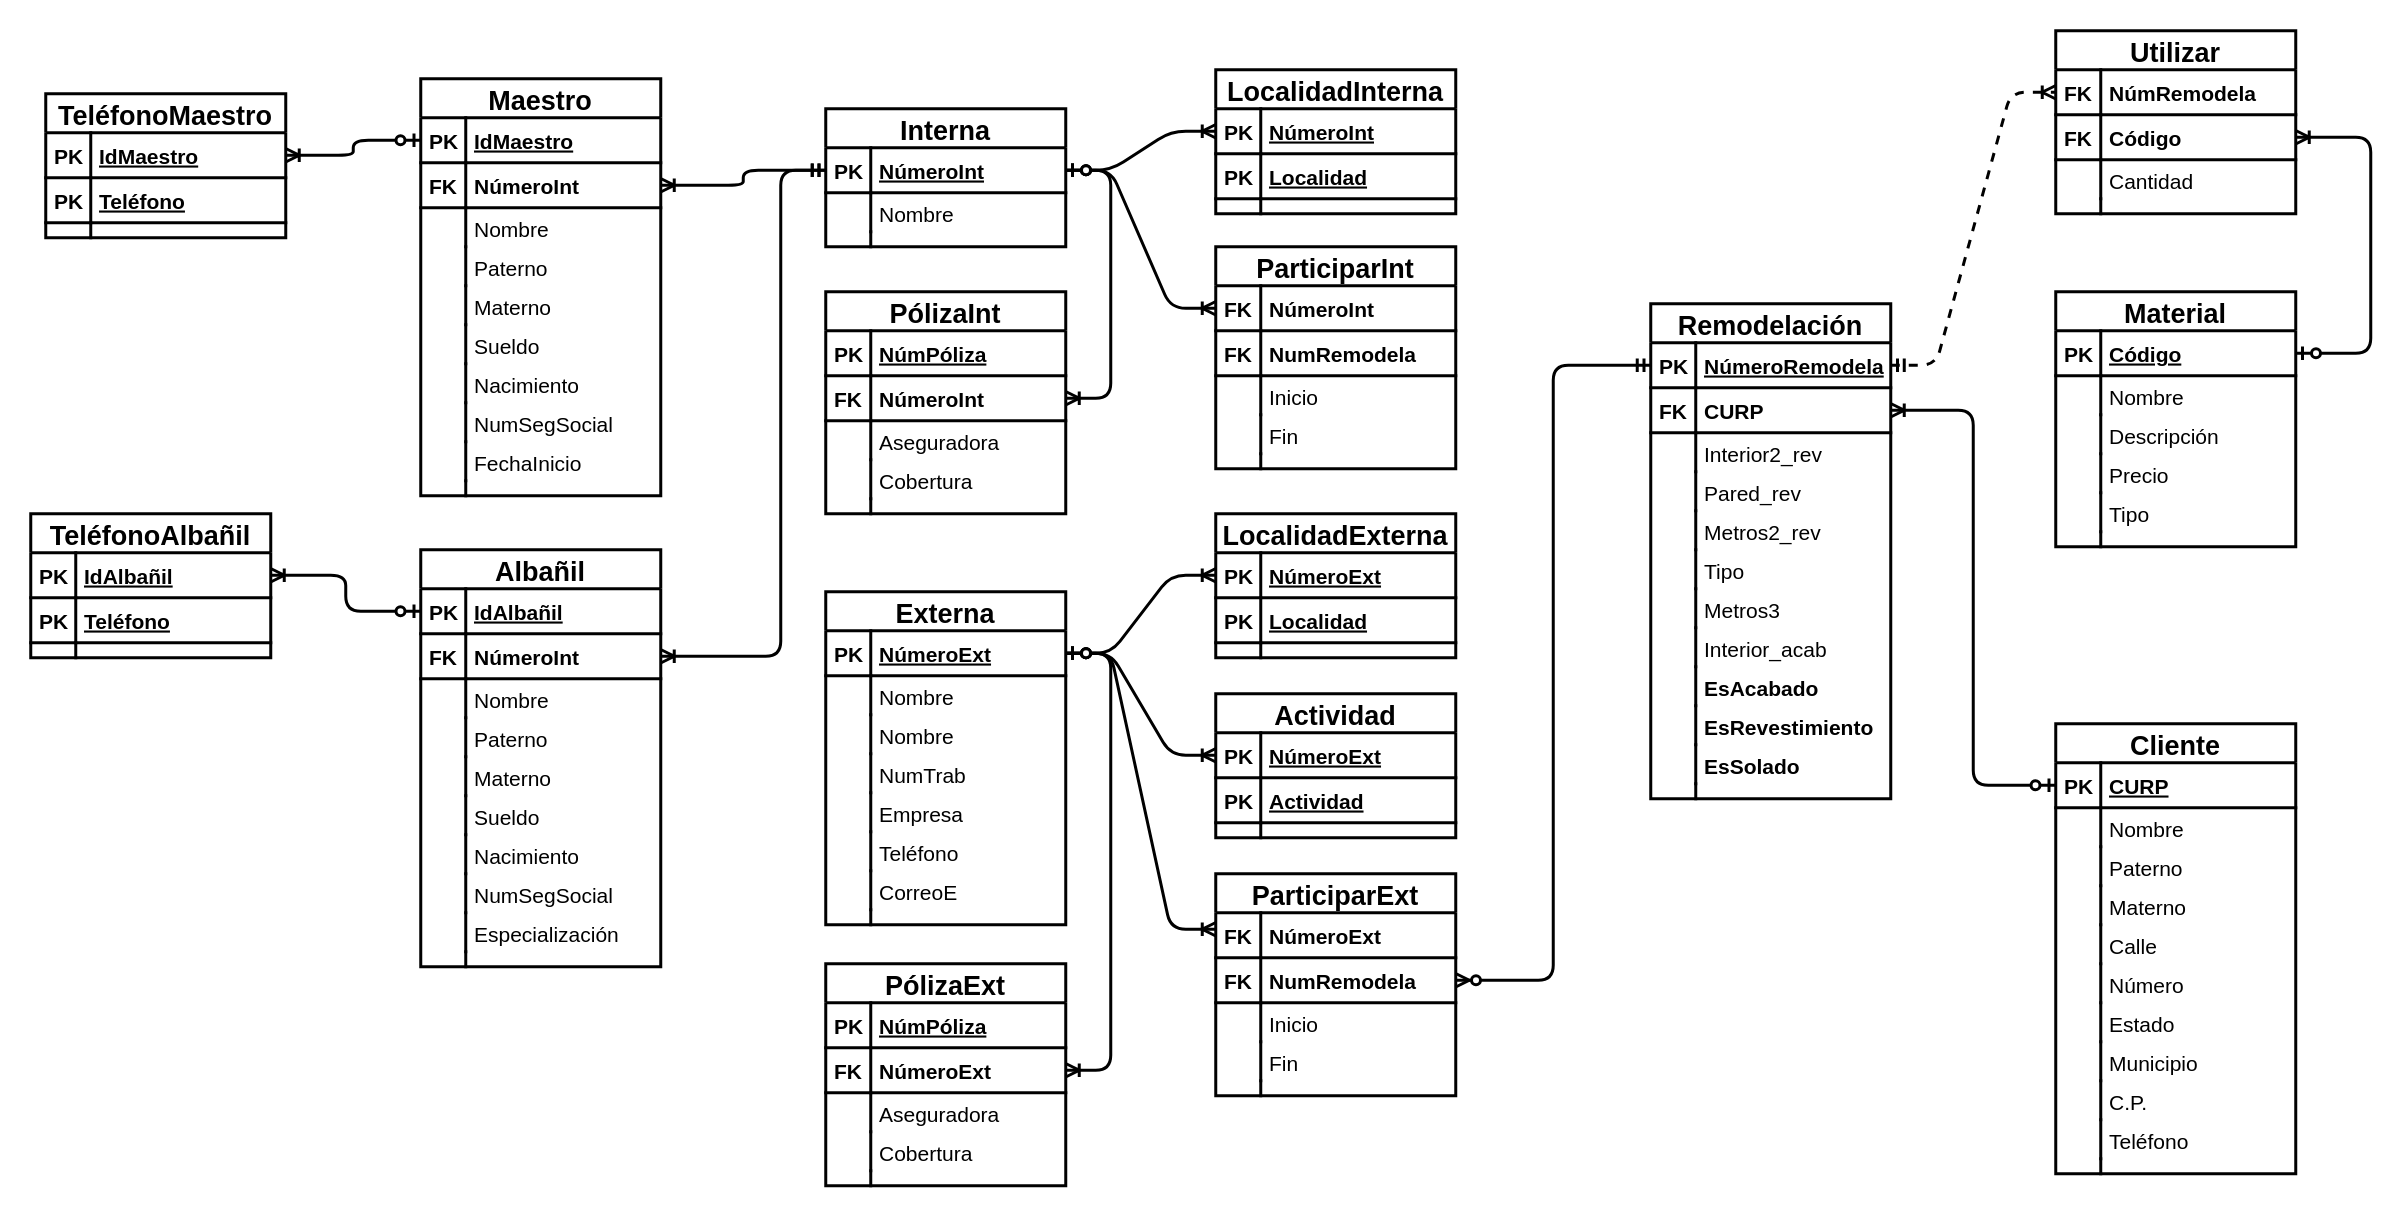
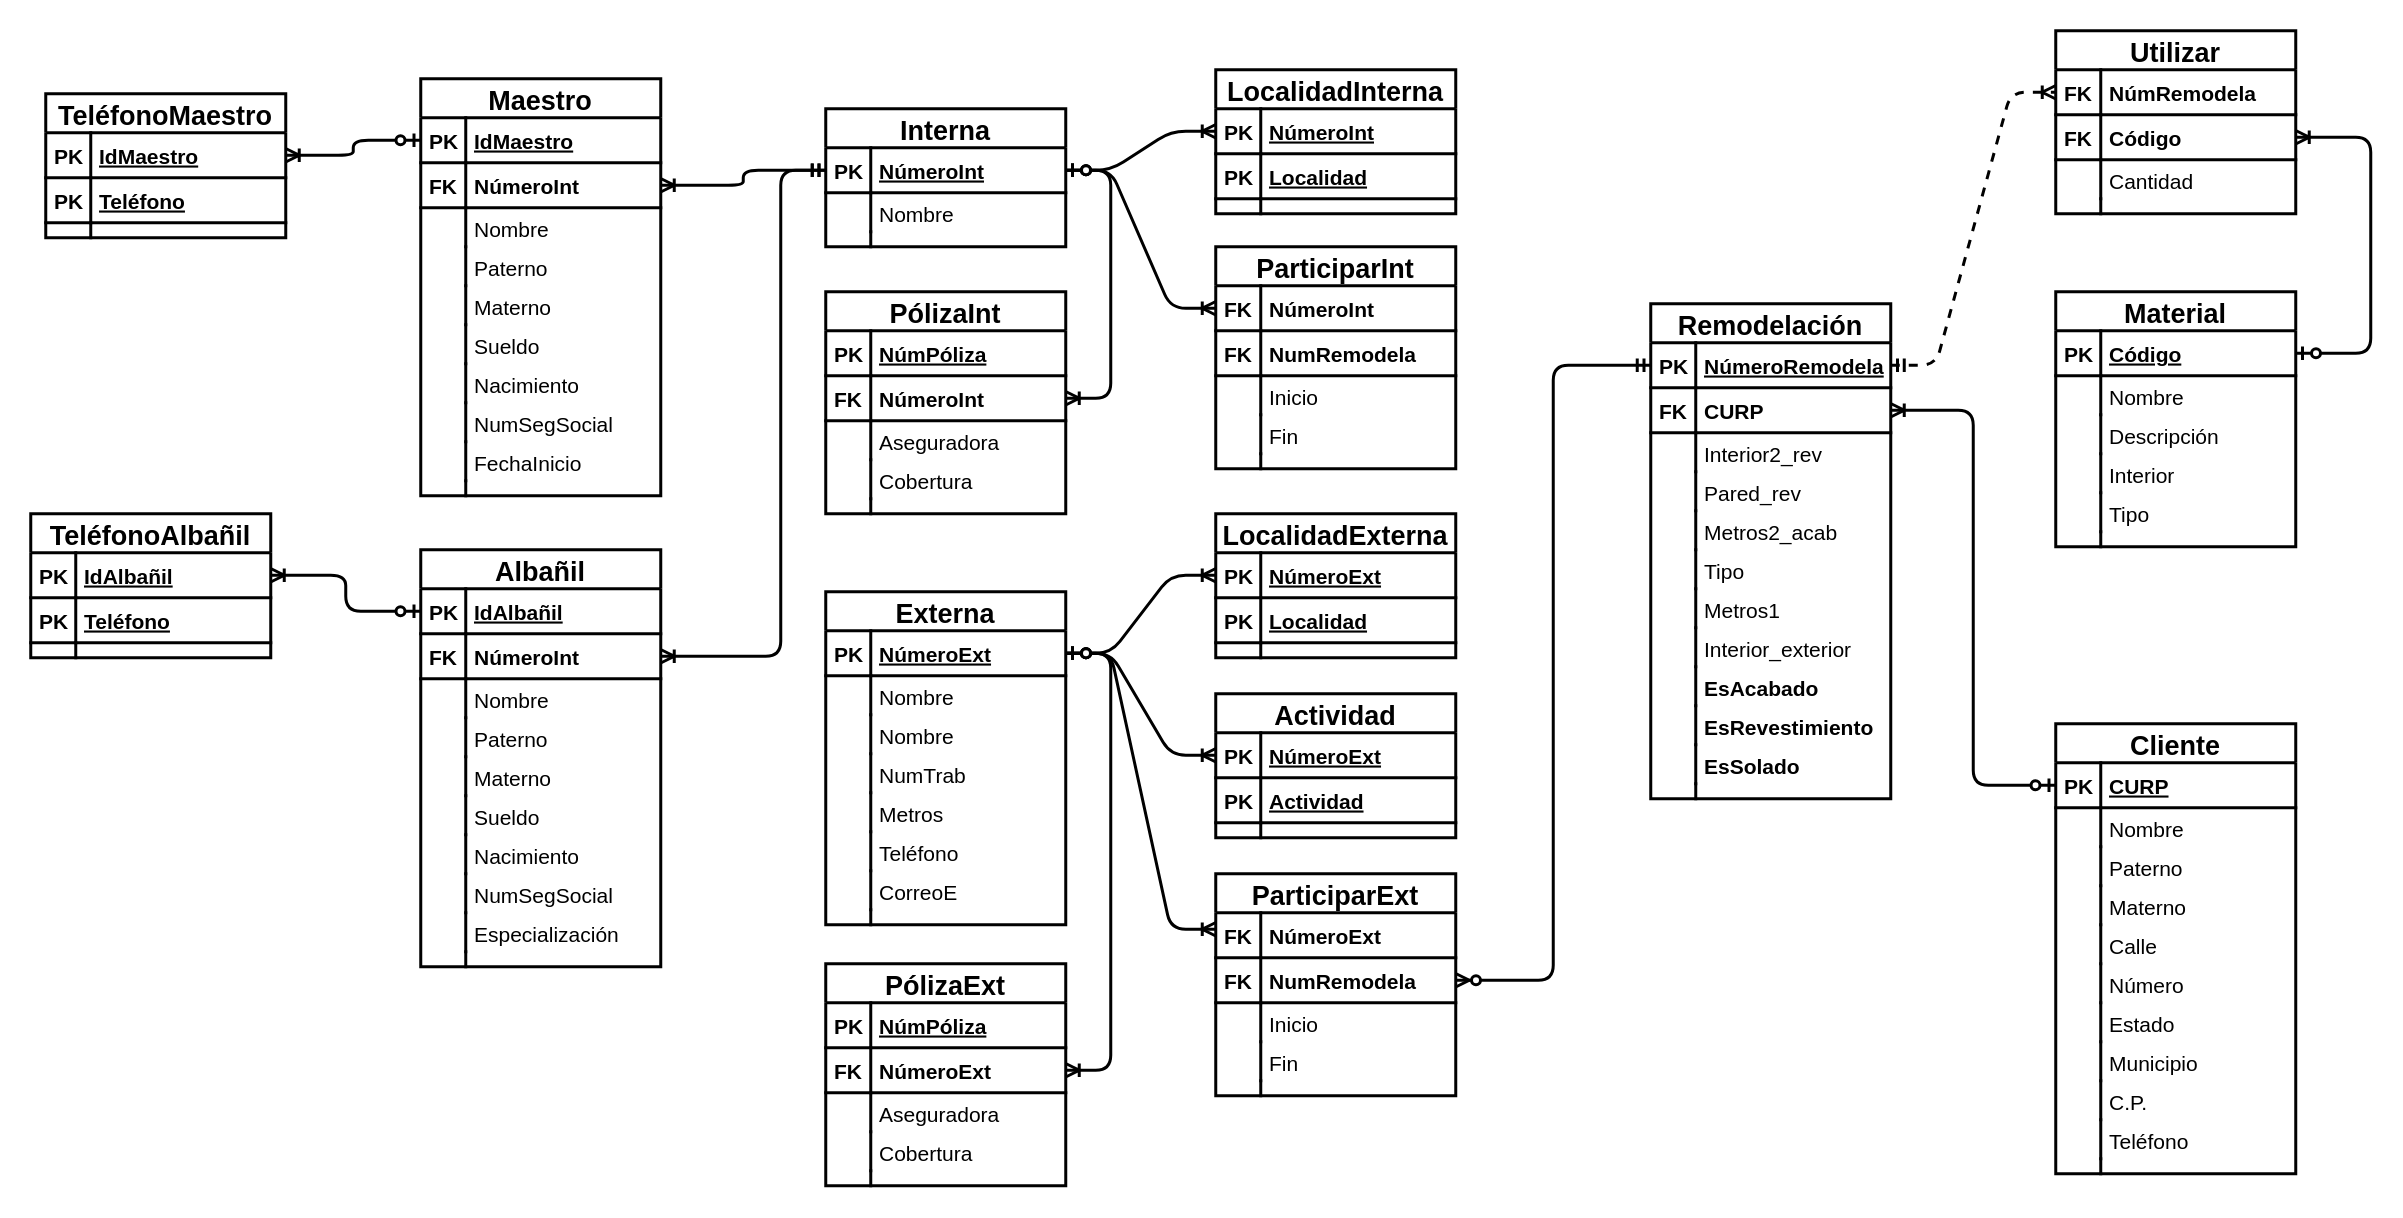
- <mxCell id="215" value="Precio" style="shape=partialRectangle;top=0;left=0;right=0;bottom=0;align=left;verticalAlign=top;fillColor=none;spacingLeft=34;spacingRight=4;overflow=hidden;rotatable=0;points=[[0,0.5],[1,0.5]];portConstraint=eastwest;dropTarget=0;fontSize=14;" parent="208" vertex="1"><mxGeometry y="108" width="160" height="26" as="geometry" /></mxCell>
+ <mxCell id="215" value="Interior" style="shape=partialRectangle;top=0;left=0;right=0;bottom=0;align=left;verticalAlign=top;fillColor=none;spacingLeft=34;spacingRight=4;overflow=hidden;rotatable=0;points=[[0,0.5],[1,0.5]];portConstraint=eastwest;dropTarget=0;fontSize=14;" parent="208" vertex="1"><mxGeometry y="108" width="160" height="26" as="geometry" /></mxCell>
- <mxCell id="167" value="Metros2_rev" style="shape=partialRectangle;top=0;left=0;right=0;bottom=0;align=left;verticalAlign=top;fillColor=none;spacingLeft=34;spacingRight=4;overflow=hidden;rotatable=0;points=[[0,0.5],[1,0.5]];portConstraint=eastwest;dropTarget=0;fontSize=14;" parent="158" vertex="1"><mxGeometry y="138" width="160" height="26" as="geometry" /></mxCell>
+ <mxCell id="167" value="Metros2_acab" style="shape=partialRectangle;top=0;left=0;right=0;bottom=0;align=left;verticalAlign=top;fillColor=none;spacingLeft=34;spacingRight=4;overflow=hidden;rotatable=0;points=[[0,0.5],[1,0.5]];portConstraint=eastwest;dropTarget=0;fontSize=14;" parent="158" vertex="1"><mxGeometry y="138" width="160" height="26" as="geometry" /></mxCell>
- <mxCell id="171" value="Metros3" style="shape=partialRectangle;top=0;left=0;right=0;bottom=0;align=left;verticalAlign=top;fillColor=none;spacingLeft=34;spacingRight=4;overflow=hidden;rotatable=0;points=[[0,0.5],[1,0.5]];portConstraint=eastwest;dropTarget=0;fontSize=14;" parent="158" vertex="1"><mxGeometry y="190" width="160" height="26" as="geometry" /></mxCell>
+ <mxCell id="171" value="Metros1" style="shape=partialRectangle;top=0;left=0;right=0;bottom=0;align=left;verticalAlign=top;fillColor=none;spacingLeft=34;spacingRight=4;overflow=hidden;rotatable=0;points=[[0,0.5],[1,0.5]];portConstraint=eastwest;dropTarget=0;fontSize=14;" parent="158" vertex="1"><mxGeometry y="190" width="160" height="26" as="geometry" /></mxCell>
- <mxCell id="173" value="Interior_acab" style="shape=partialRectangle;top=0;left=0;right=0;bottom=0;align=left;verticalAlign=top;fillColor=none;spacingLeft=34;spacingRight=4;overflow=hidden;rotatable=0;points=[[0,0.5],[1,0.5]];portConstraint=eastwest;dropTarget=0;fontSize=14;" parent="158" vertex="1"><mxGeometry y="216" width="160" height="26" as="geometry" /></mxCell>
+ <mxCell id="173" value="Interior_exterior" style="shape=partialRectangle;top=0;left=0;right=0;bottom=0;align=left;verticalAlign=top;fillColor=none;spacingLeft=34;spacingRight=4;overflow=hidden;rotatable=0;points=[[0,0.5],[1,0.5]];portConstraint=eastwest;dropTarget=0;fontSize=14;" parent="158" vertex="1"><mxGeometry y="216" width="160" height="26" as="geometry" /></mxCell>
- <mxCell id="100" value="Empresa" style="shape=partialRectangle;top=0;left=0;right=0;bottom=0;align=left;verticalAlign=top;fillColor=none;spacingLeft=34;spacingRight=4;overflow=hidden;rotatable=0;points=[[0,0.5],[1,0.5]];portConstraint=eastwest;dropTarget=0;fontSize=14;" parent="91" vertex="1"><mxGeometry y="134" width="160" height="26" as="geometry" /></mxCell>
+ <mxCell id="100" value="Metros" style="shape=partialRectangle;top=0;left=0;right=0;bottom=0;align=left;verticalAlign=top;fillColor=none;spacingLeft=34;spacingRight=4;overflow=hidden;rotatable=0;points=[[0,0.5],[1,0.5]];portConstraint=eastwest;dropTarget=0;fontSize=14;" parent="91" vertex="1"><mxGeometry y="134" width="160" height="26" as="geometry" /></mxCell>
